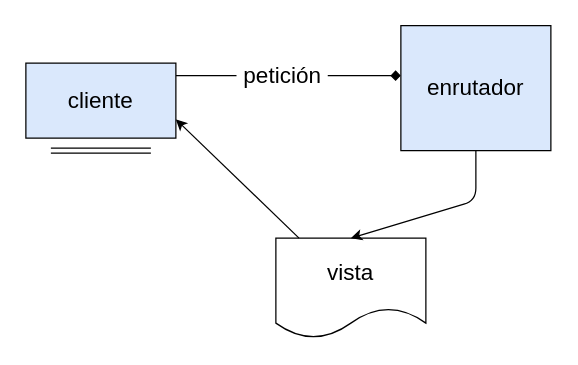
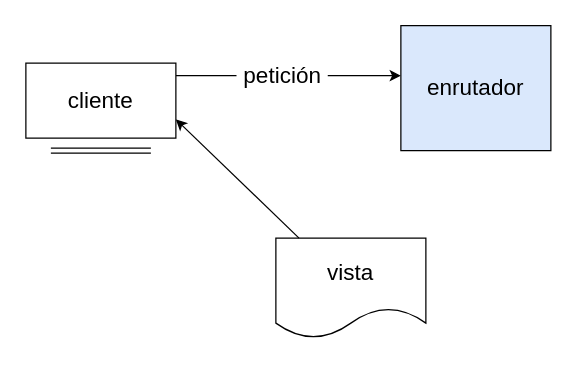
- <mxCell id="2" value="" style="edgeStyle=orthogonalEdgeStyle;rounded=0;orthogonalLoop=1;jettySize=auto;html=1;endArrow=diamond;" edge="1" parent="1" source="4" target="5"><mxGeometry relative="1" as="geometry"><Array as="points"><mxPoint x="250" y="60" /><mxPoint x="250" y="60" /></Array></mxGeometry></mxCell>
+ <mxCell id="2" value="" style="edgeStyle=orthogonalEdgeStyle;rounded=0;orthogonalLoop=1;jettySize=auto;html=1;" edge="1" parent="1" source="4" target="5"><mxGeometry relative="1" as="geometry"><Array as="points"><mxPoint x="250" y="60" /><mxPoint x="250" y="60" /></Array></mxGeometry></mxCell>
- <mxCell id="4" value="&lt;font style=&quot;font-size: 18px&quot;&gt;cliente&lt;/font&gt;" style="rounded=0;whiteSpace=wrap;html=1;fillColor=#dae8fc;" vertex="1" parent="1"><mxGeometry x="20" y="50" width="120" height="60" as="geometry" /></mxCell>
+ <mxCell id="4" value="&lt;font style=&quot;font-size: 18px&quot;&gt;cliente&lt;/font&gt;" style="rounded=0;whiteSpace=wrap;html=1;" vertex="1" parent="1"><mxGeometry x="20" y="50" width="120" height="60" as="geometry" /></mxCell>
- <mxCell id="8" value="" style="endArrow=classic;html=1;entryX=0.5;entryY=0;entryDx=0;entryDy=0;" edge="1" parent="1" source="5" target="7"><mxGeometry width="50" height="50" relative="1" as="geometry"><mxPoint x="280" y="200" as="sourcePoint" /><mxPoint x="330" y="150" as="targetPoint" /><Array as="points"><mxPoint x="380" y="160" /></Array></mxGeometry></mxCell>
